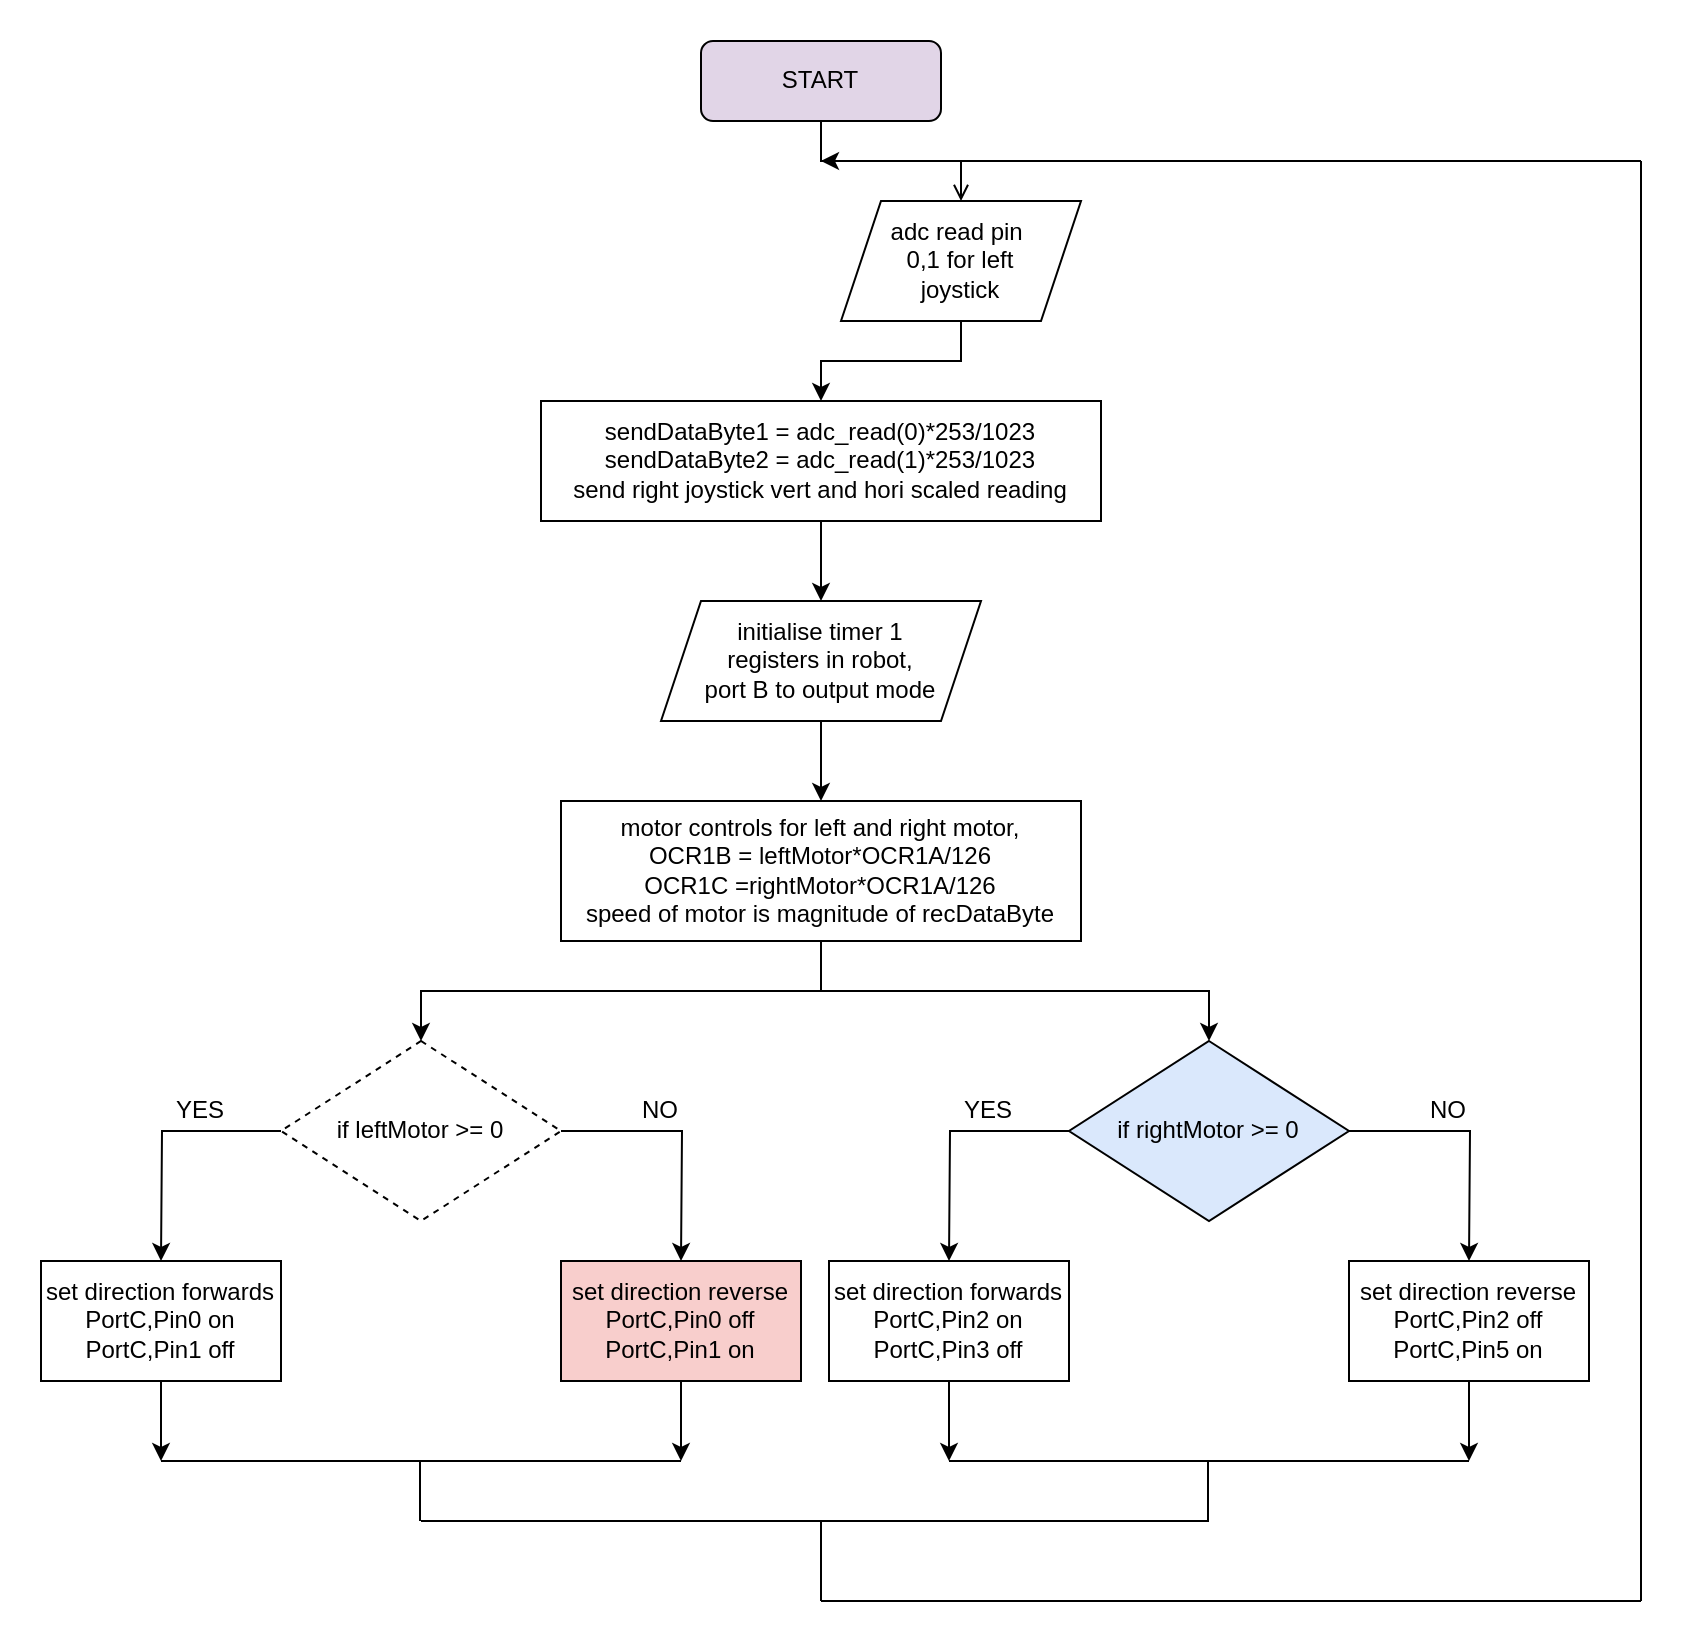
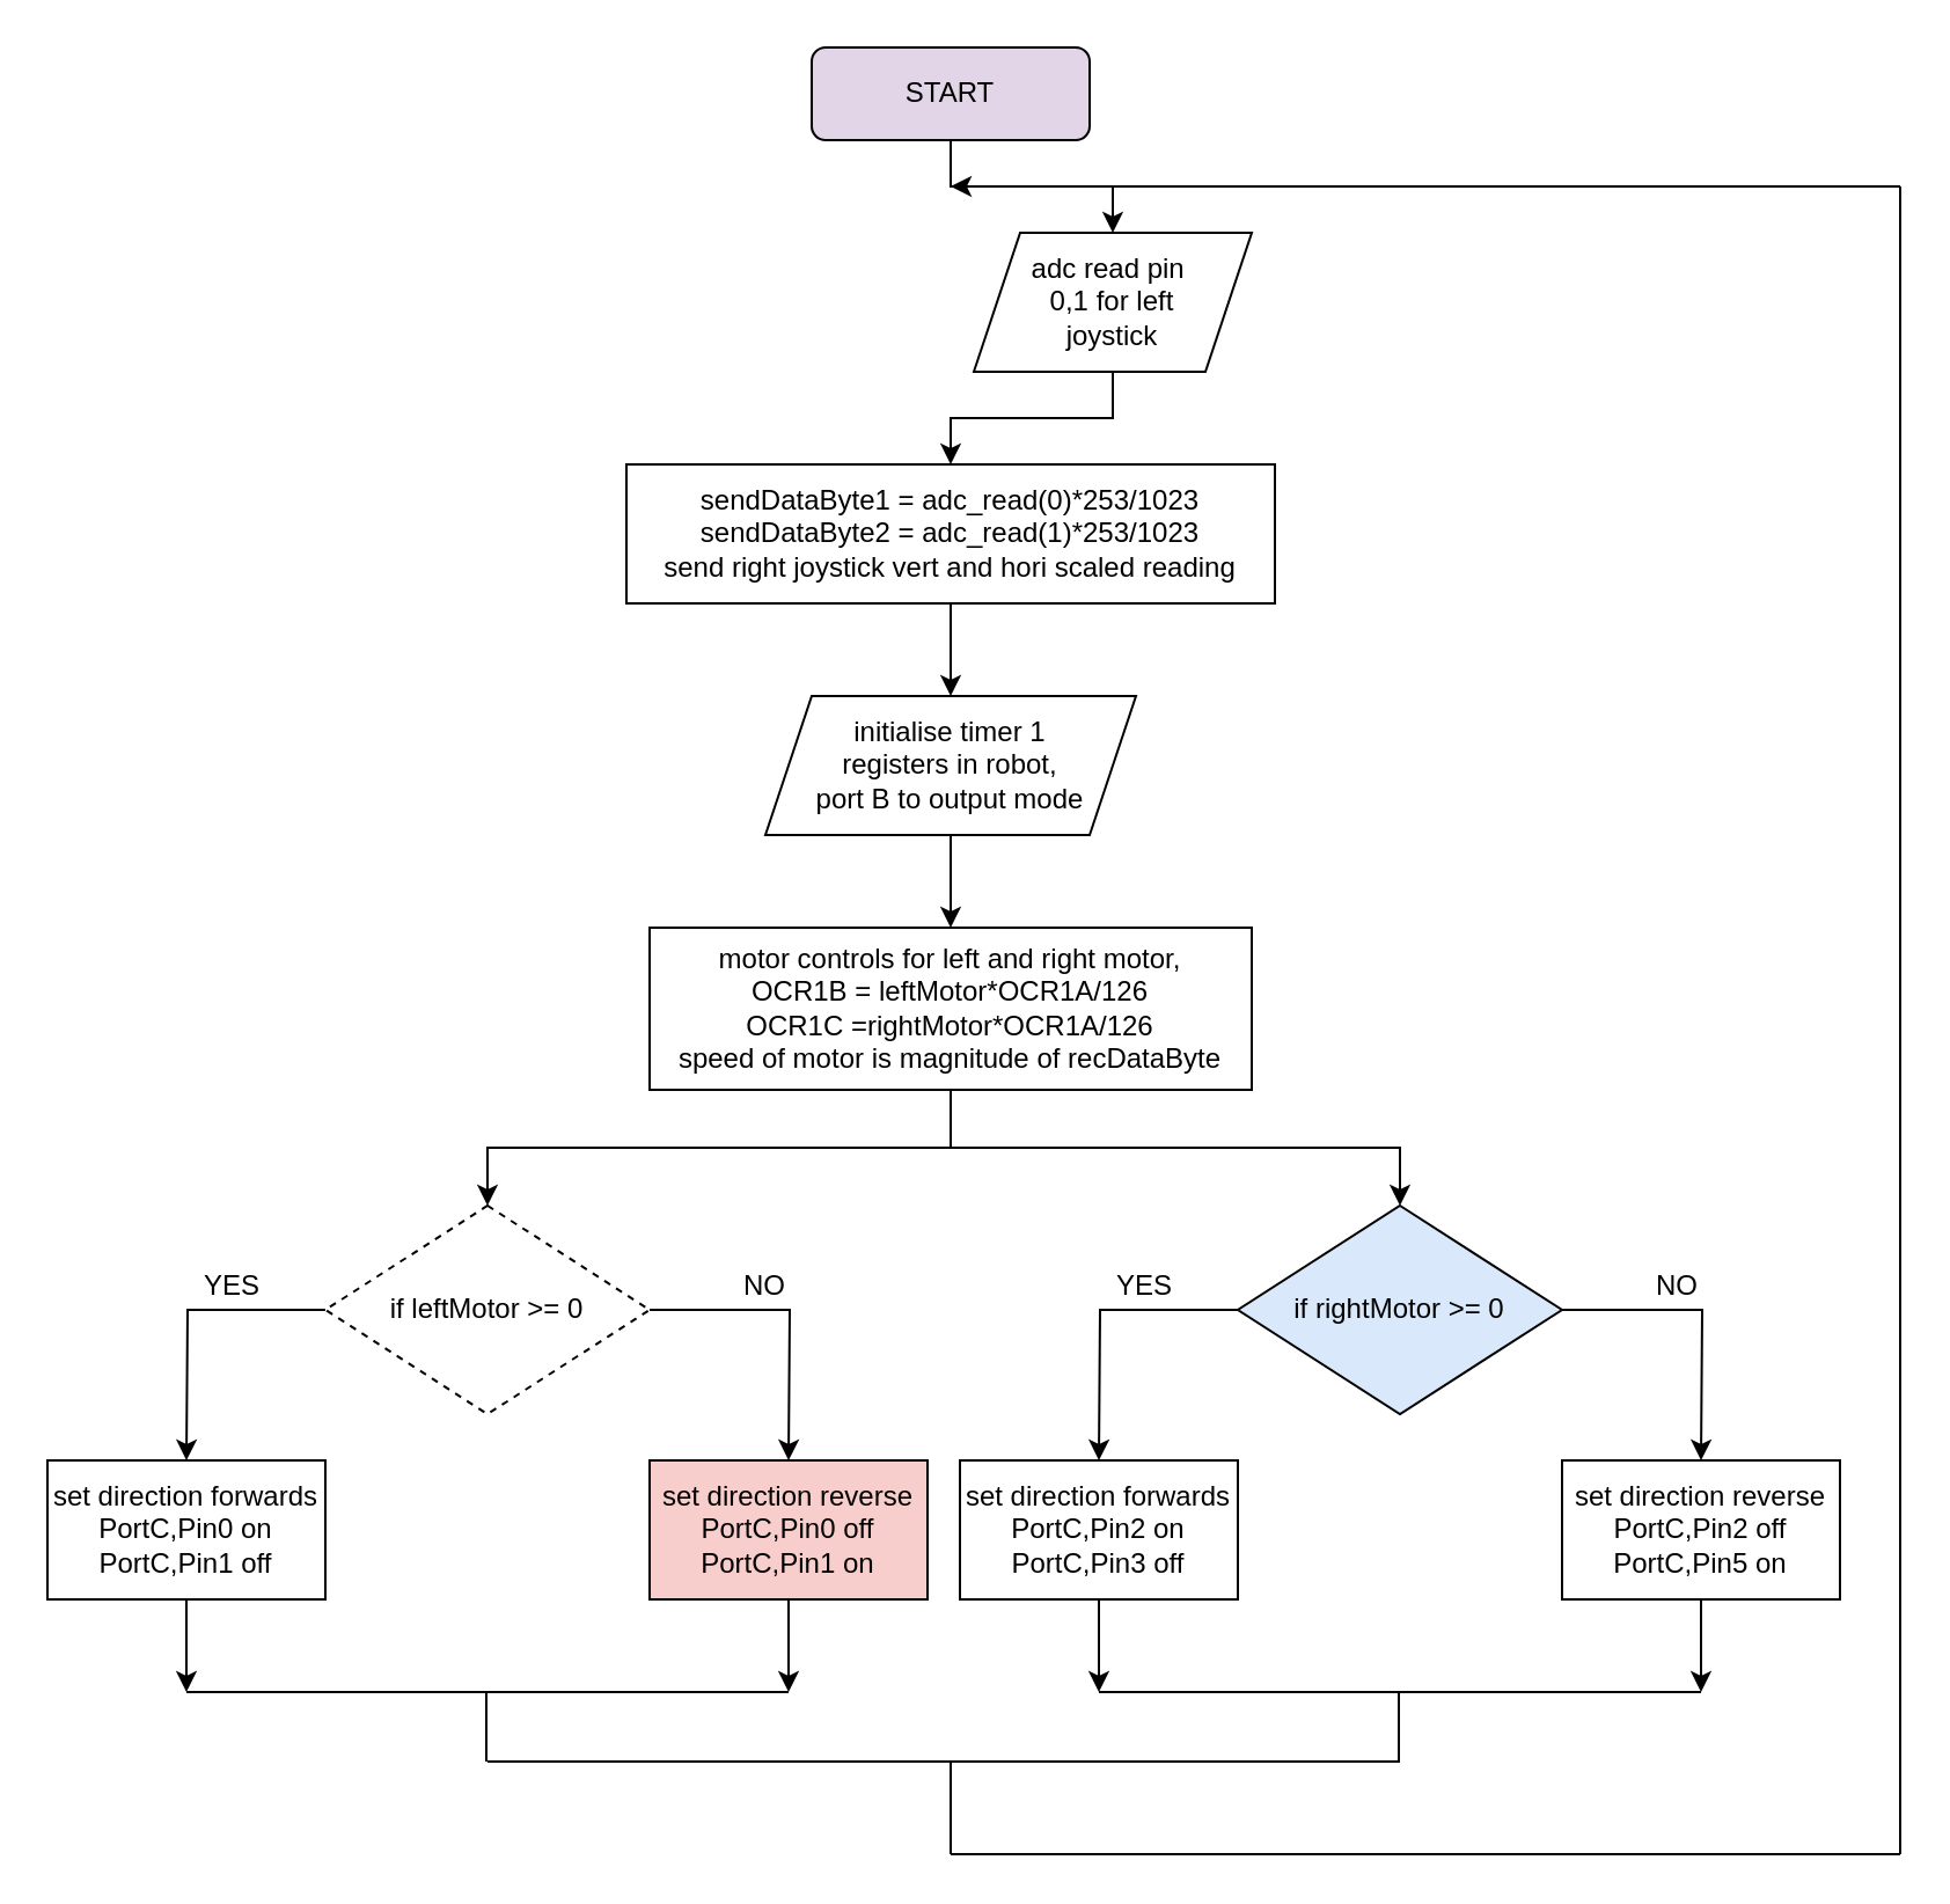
- <mxCell id="2" value="" style="edgeStyle=orthogonalEdgeStyle;rounded=0;orthogonalLoop=1;jettySize=auto;html=1;endArrow=open;" edge="1" parent="1" source="3" target="5"><mxGeometry relative="1" as="geometry" /></mxCell>
+ <mxCell id="2" value="" style="edgeStyle=orthogonalEdgeStyle;rounded=0;orthogonalLoop=1;jettySize=auto;html=1;" edge="1" parent="1" source="3" target="5"><mxGeometry relative="1" as="geometry" /></mxCell>
